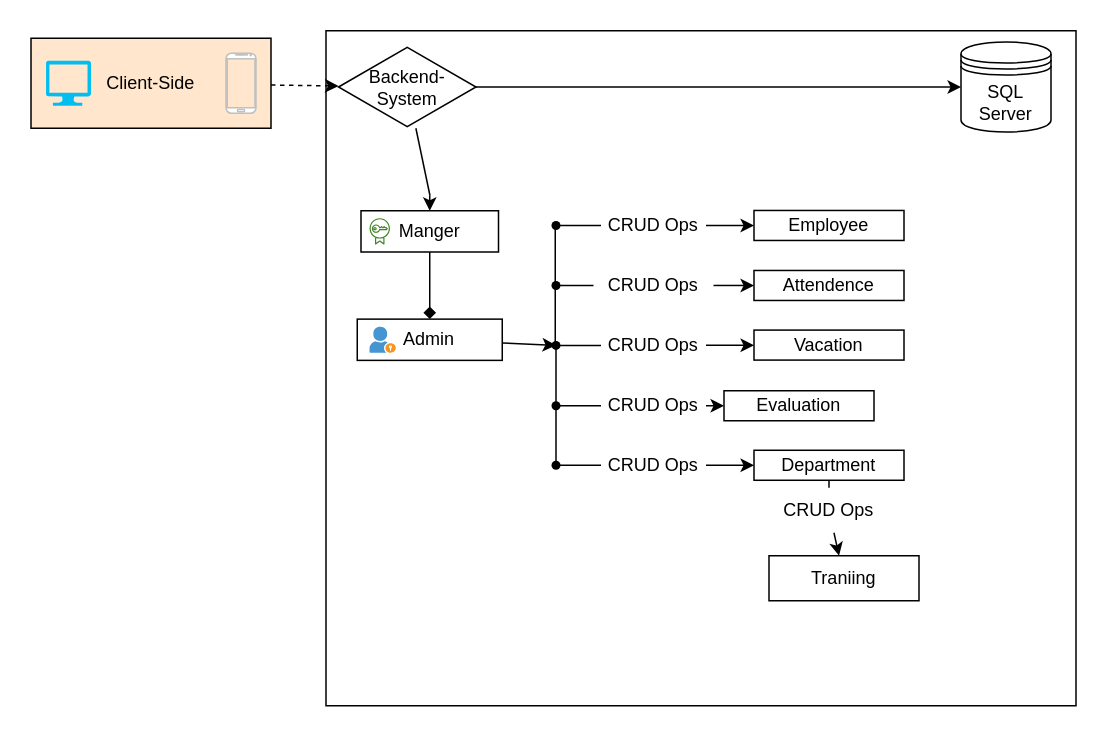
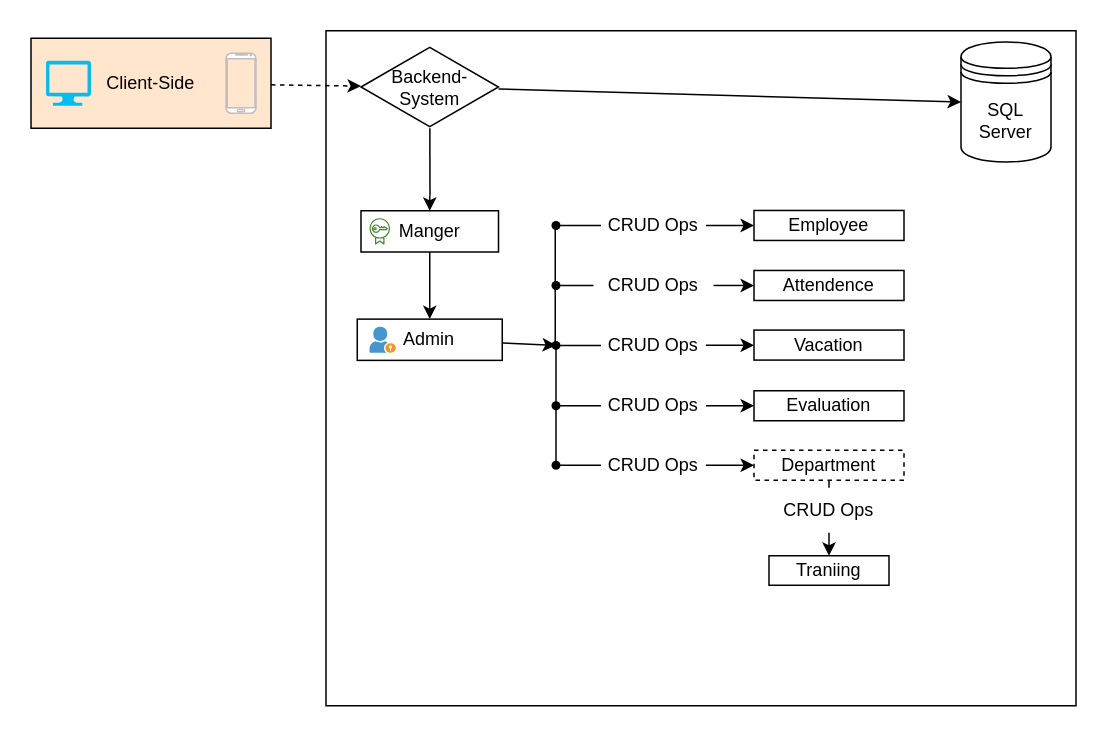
- <mxCell id="7" value="Backend-System" style="html=1;whiteSpace=wrap;aspect=fixed;shape=isoRectangle;" vertex="1" parent="1"><mxGeometry x="225" y="30" width="91.67" height="55" as="geometry" /></mxCell>
+ <mxCell id="7" value="Backend-System" style="html=1;whiteSpace=wrap;aspect=fixed;shape=isoRectangle;" vertex="1" parent="1"><mxGeometry x="240" y="30" width="91.67" height="55" as="geometry" /></mxCell>
- <mxCell id="8" value="SQL Server" style="shape=datastore;whiteSpace=wrap;html=1;" vertex="1" parent="1"><mxGeometry x="640" y="27.5" width="60" height="60" as="geometry" /></mxCell>
+ <mxCell id="8" value="SQL Server" style="shape=datastore;whiteSpace=wrap;html=1;" vertex="1" parent="1"><mxGeometry x="640" y="27.5" width="60" height="80" as="geometry" /></mxCell>
- <mxCell id="9" value="" style="edgeStyle=none;html=1;endArrow=diamond;" edge="1" parent="1" source="10" target="12"><mxGeometry relative="1" as="geometry" /></mxCell>
+ <mxCell id="9" value="" style="edgeStyle=none;html=1;" edge="1" parent="1" source="10" target="12"><mxGeometry relative="1" as="geometry" /></mxCell>
- <mxCell id="29" value="Evaluation" style="whiteSpace=wrap;html=1;" vertex="1" parent="1"><mxGeometry x="482" y="260" width="100" height="20" as="geometry" /></mxCell>
+ <mxCell id="29" value="Evaluation" style="whiteSpace=wrap;html=1;" vertex="1" parent="1"><mxGeometry x="502" y="260" width="100" height="20" as="geometry" /></mxCell>
- <mxCell id="15" value="Department" style="whiteSpace=wrap;html=1;" vertex="1" parent="1"><mxGeometry x="502" y="299.68" width="100" height="20" as="geometry" /></mxCell>
+ <mxCell id="15" value="Department" style="whiteSpace=wrap;html=1;dashed=1;" vertex="1" parent="1"><mxGeometry x="502" y="299.68" width="100" height="20" as="geometry" /></mxCell>
- <mxCell id="40" value="Traniing" style="whiteSpace=wrap;html=1;" vertex="1" parent="1"><mxGeometry x="512" y="370" width="100" height="30" as="geometry" /></mxCell>
+ <mxCell id="40" value="Traniing" style="whiteSpace=wrap;html=1;" vertex="1" parent="1"><mxGeometry x="512" y="370" width="80" height="19.68" as="geometry" /></mxCell>
